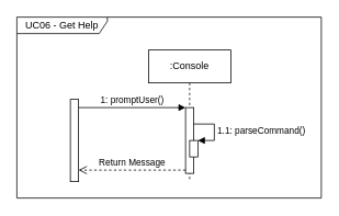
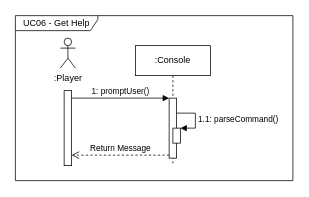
+ <mxCell id="3" value=":Player" style="shape=umlActor;verticalLabelPosition=bottom;labelBackgroundColor=#ffffff;verticalAlign=top;html=1;" vertex="1" parent="1"><mxGeometry x="80" y="50" width="20" height="40" as="geometry" /></mxCell>
